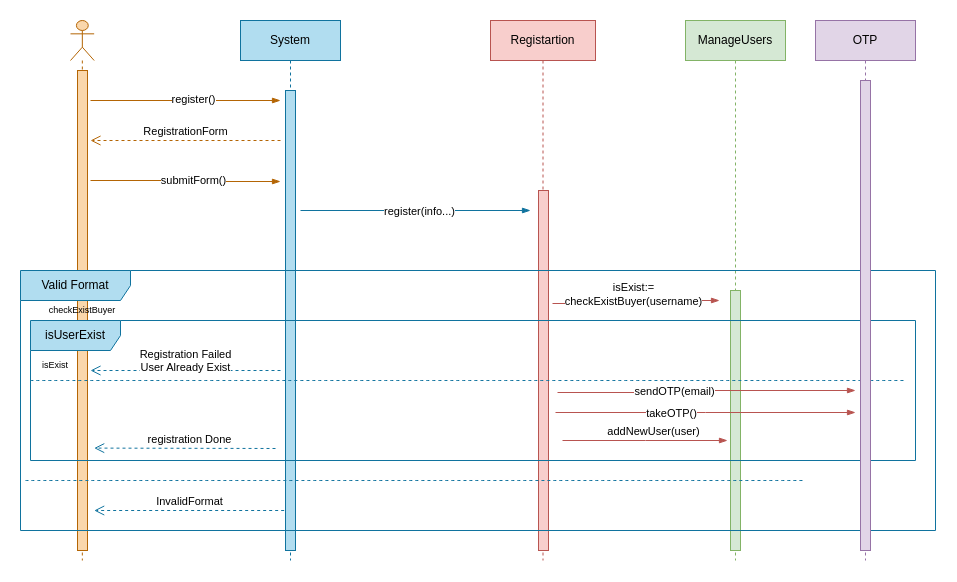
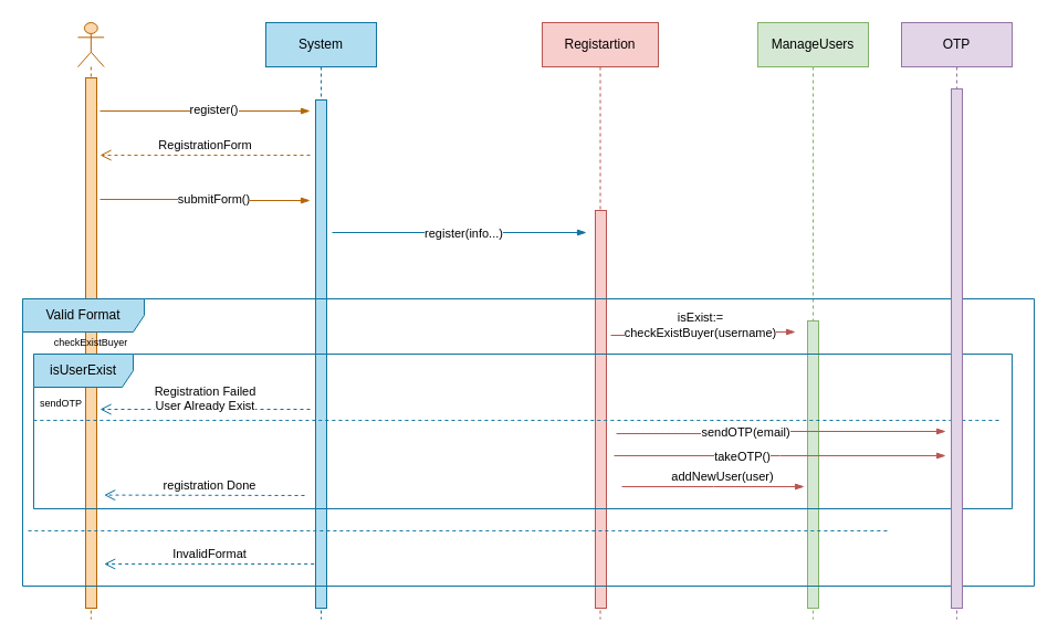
- <mxCell id="28" value="&lt;font style=&quot;font-size: 9px;&quot;&gt;isExist&lt;/font&gt;" style="text;html=1;strokeColor=none;fillColor=none;align=center;verticalAlign=middle;whiteSpace=wrap;rounded=0;strokeWidth=0;" parent="2" vertex="1"><mxGeometry x="5" y="329" width="60" height="30" as="geometry" /></mxCell>
+ <mxCell id="28" value="&lt;font style=&quot;font-size: 9px;&quot;&gt;sendOTP&lt;/font&gt;" style="text;html=1;strokeColor=none;fillColor=none;align=center;verticalAlign=middle;whiteSpace=wrap;rounded=0;strokeWidth=0;" parent="2" vertex="1"><mxGeometry x="5" y="329" width="60" height="30" as="geometry" /></mxCell>
